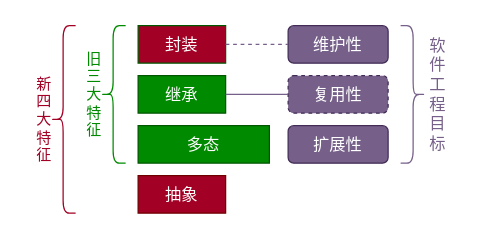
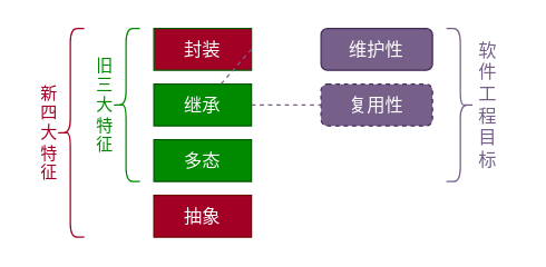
- <mxCell id="13" value="" style="endArrow=none;dashed=1;html=1;fontSize=13;entryX=0;entryY=0.5;entryDx=0;entryDy=0;exitX=1;exitY=0.5;exitDx=0;exitDy=0;strokeColor=#76608A;" parent="1" source="2" target="10" edge="1"><mxGeometry width="50" height="50" relative="1" as="geometry"><mxPoint x="190" y="35" as="sourcePoint" /><mxPoint x="200" y="60" as="targetPoint" /></mxGeometry></mxCell>
+ <mxCell id="13" value="" style="endArrow=none;dashed=1;html=1;fontSize=13;exitX=1;exitY=0.5;exitDx=0;exitDy=0;strokeColor=#76608A;" parent="1" source="2" target="3" edge="1"><mxGeometry width="50" height="50" relative="1" as="geometry"><mxPoint x="190" y="35" as="sourcePoint" /><mxPoint x="200" y="60" as="targetPoint" /></mxGeometry></mxCell>
- <mxCell id="14" value="" style="endArrow=none;dashed=0;html=1;fontSize=13;entryX=0;entryY=0.5;entryDx=0;entryDy=0;exitX=1;exitY=0.5;exitDx=0;exitDy=0;strokeColor=#76608A;" parent="1" source="3" target="11" edge="1"><mxGeometry width="50" height="50" relative="1" as="geometry"><mxPoint x="190" y="75" as="sourcePoint" /><mxPoint x="200" y="60" as="targetPoint" /></mxGeometry></mxCell>
+ <mxCell id="14" value="" style="endArrow=none;dashed=1;html=1;fontSize=13;entryX=0;entryY=0.5;entryDx=0;entryDy=0;exitX=1;exitY=0.5;exitDx=0;exitDy=0;strokeColor=#76608A;" parent="1" source="3" target="11" edge="1"><mxGeometry width="50" height="50" relative="1" as="geometry"><mxPoint x="190" y="75" as="sourcePoint" /><mxPoint x="200" y="60" as="targetPoint" /></mxGeometry></mxCell>
- <mxCell id="4" value="多态" style="rounded=0;whiteSpace=wrap;html=1;fillColor=#008a00;strokeColor=#005700;fontColor=#ffffff;fontSize=13;" parent="1" vertex="1"><mxGeometry x="110" y="100" width="105" height="30" as="geometry" /></mxCell>
+ <mxCell id="4" value="多态" style="rounded=0;whiteSpace=wrap;html=1;fillColor=#008a00;strokeColor=#005700;fontColor=#ffffff;fontSize=13;" parent="1" vertex="1"><mxGeometry x="110" y="100" width="70" height="30" as="geometry" /></mxCell>
- <mxCell id="12" value="扩展性" style="rounded=1;whiteSpace=wrap;html=1;fontSize=13;fillColor=#76608a;strokeColor=#432D57;fontColor=#ffffff;" parent="1" vertex="1"><mxGeometry x="230" y="100" width="80" height="30" as="geometry" /></mxCell>
